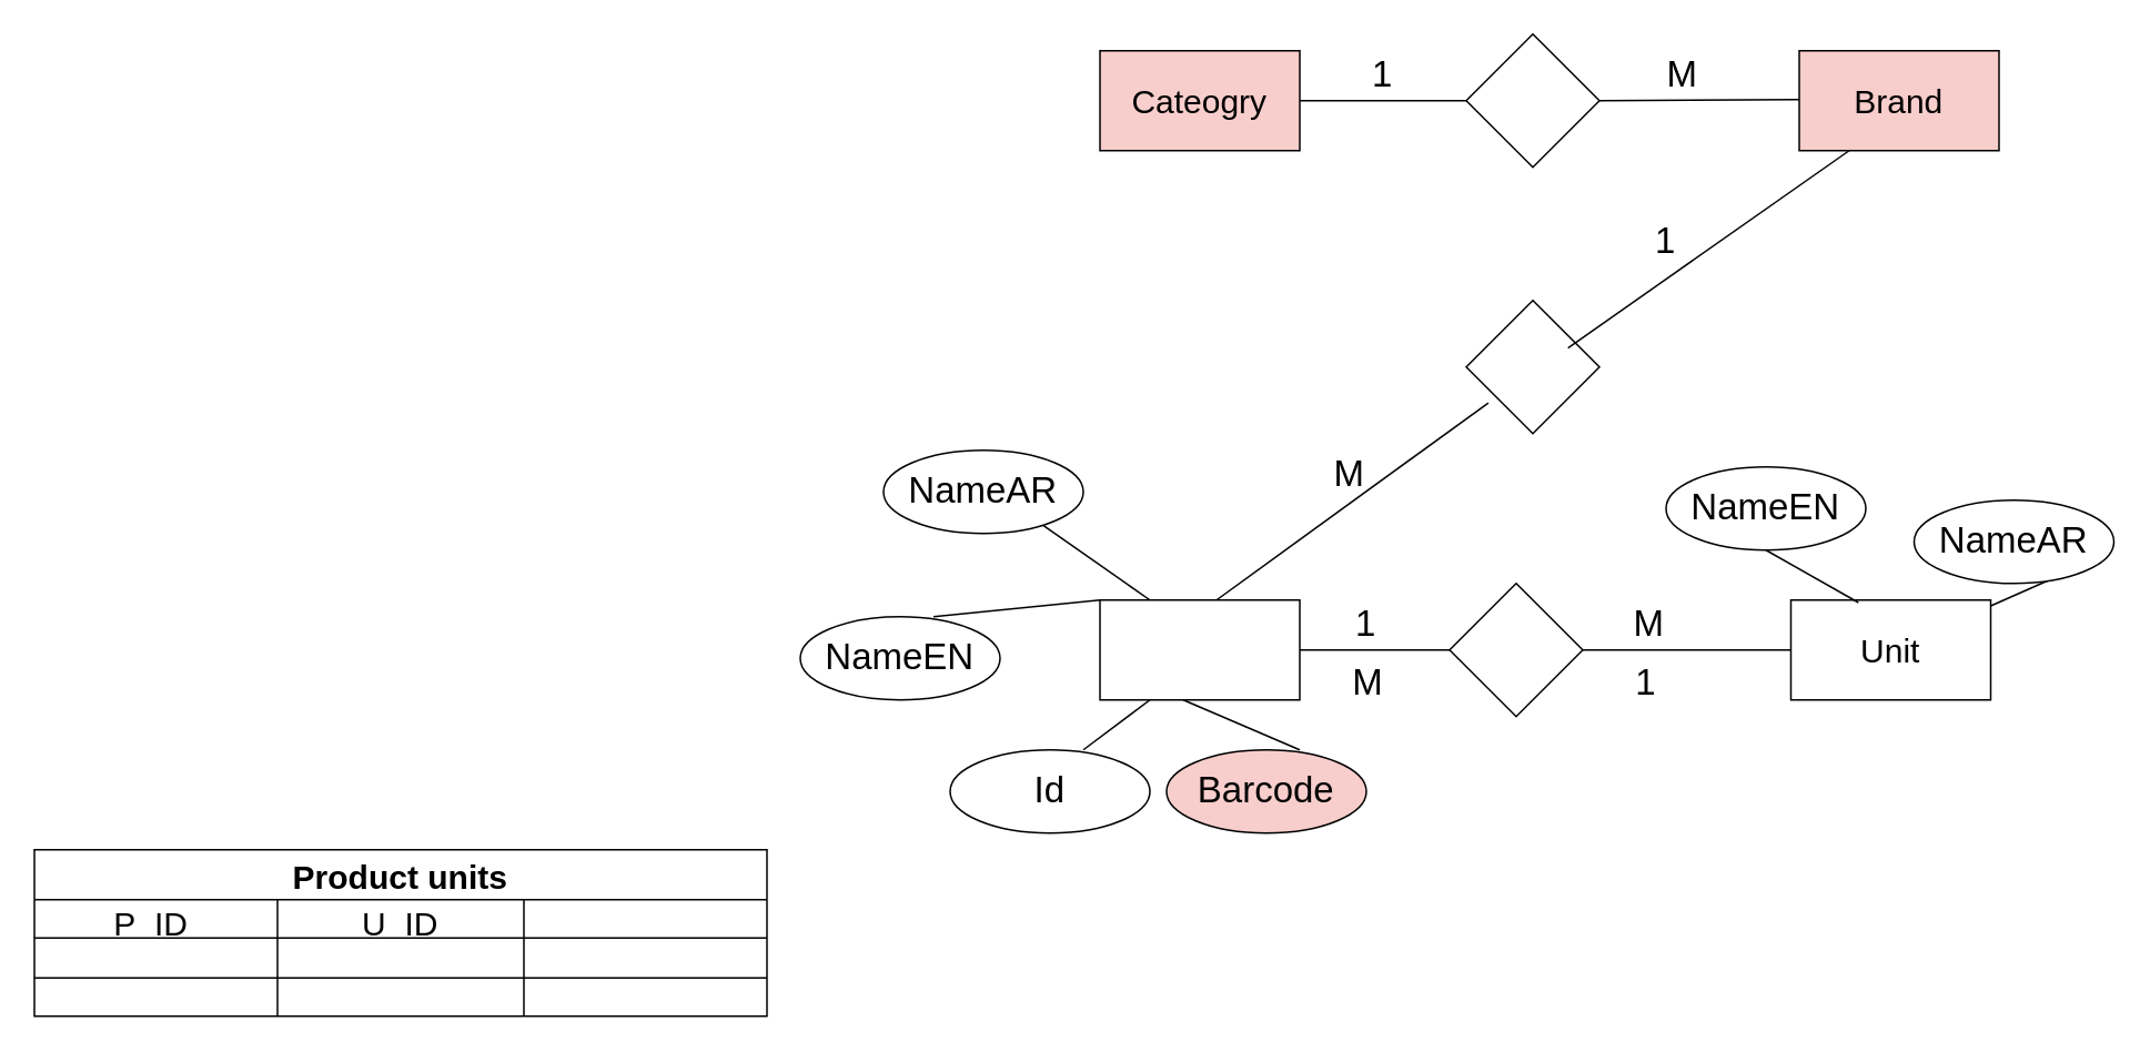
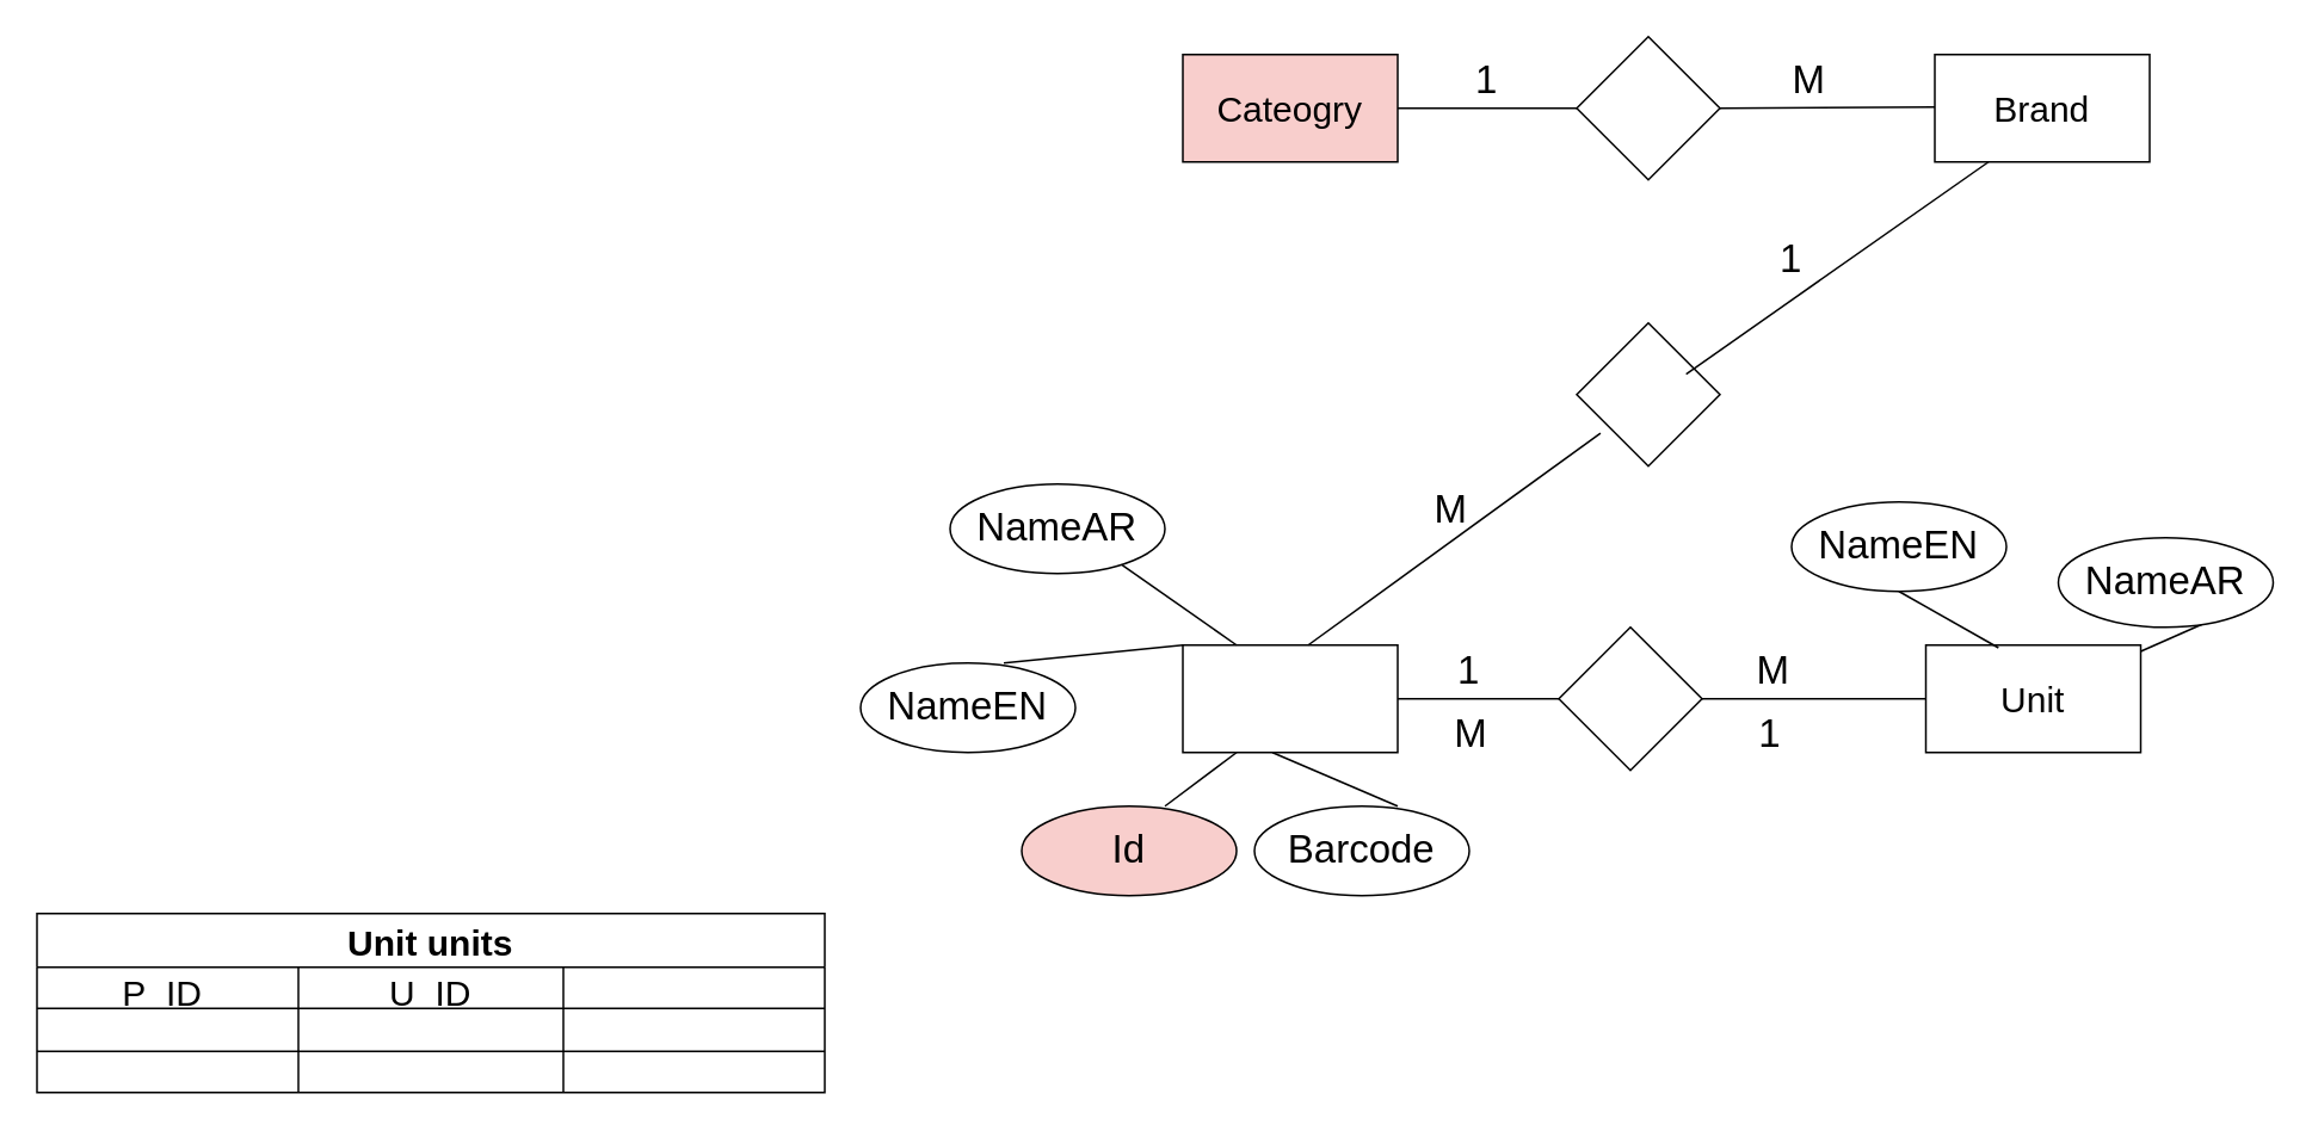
- <mxCell id="37" value="Brand" style="rounded=0;whiteSpace=wrap;html=1;fontSize=20;fillColor=#f8cecc;" vertex="1" parent="1"><mxGeometry x="1080" y="30" width="120" height="60" as="geometry" /></mxCell>
+ <mxCell id="37" value="Brand" style="rounded=0;whiteSpace=wrap;html=1;fontSize=20;" vertex="1" parent="1"><mxGeometry x="1080" y="30" width="120" height="60" as="geometry" /></mxCell>
- <mxCell id="10" value="Id" style="ellipse;whiteSpace=wrap;html=1;fontSize=22;" vertex="1" parent="1"><mxGeometry x="570" y="450" width="120" height="50" as="geometry" /></mxCell>
+ <mxCell id="10" value="Id" style="ellipse;whiteSpace=wrap;html=1;fontSize=22;fillColor=#f8cecc;" vertex="1" parent="1"><mxGeometry x="570" y="450" width="120" height="50" as="geometry" /></mxCell>
- <mxCell id="12" value="Barcode" style="ellipse;whiteSpace=wrap;html=1;fontSize=22;fillColor=#f8cecc;" vertex="1" parent="1"><mxGeometry x="700" y="450" width="120" height="50" as="geometry" /></mxCell>
+ <mxCell id="12" value="Barcode" style="ellipse;whiteSpace=wrap;html=1;fontSize=22;" vertex="1" parent="1"><mxGeometry x="700" y="450" width="120" height="50" as="geometry" /></mxCell>
- <mxCell id="19" value="Product units" style="shape=table;startSize=30;container=1;collapsible=0;childLayout=tableLayout;fontStyle=1;align=center;fontSize=20;" vertex="1" parent="1"><mxGeometry x="20" y="510" width="440" height="100" as="geometry" /></mxCell>
+ <mxCell id="19" value="Unit units" style="shape=table;startSize=30;container=1;collapsible=0;childLayout=tableLayout;fontStyle=1;align=center;fontSize=20;" vertex="1" parent="1"><mxGeometry x="20" y="510" width="440" height="100" as="geometry" /></mxCell>
